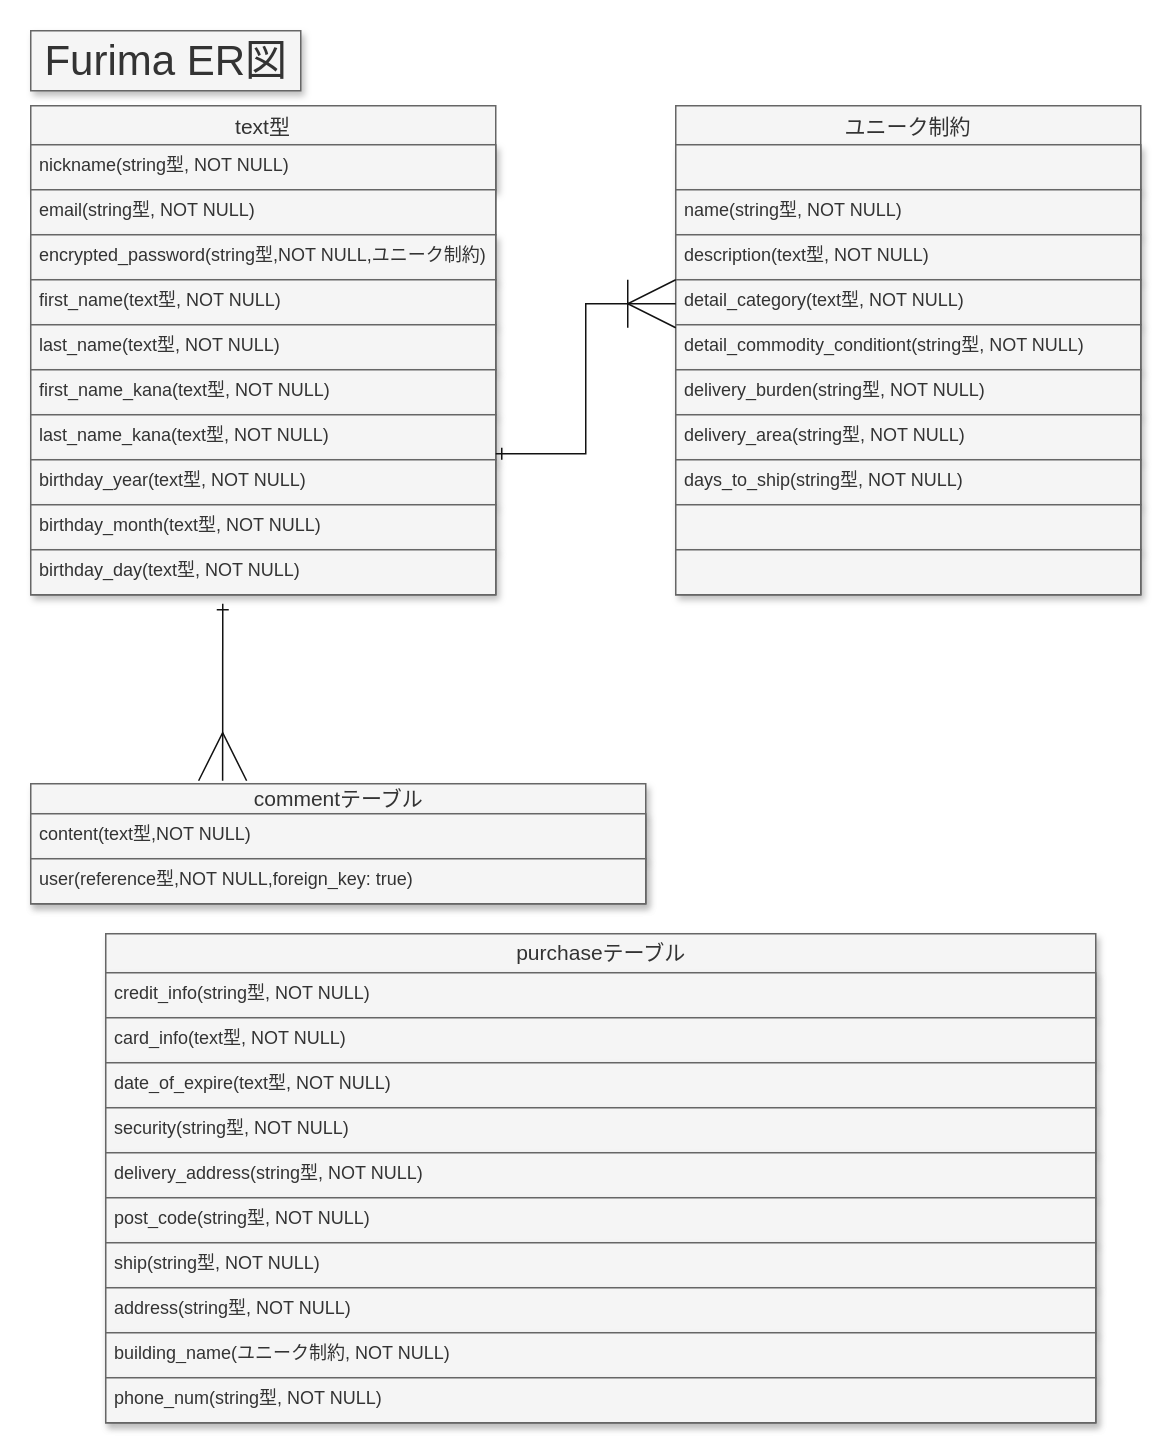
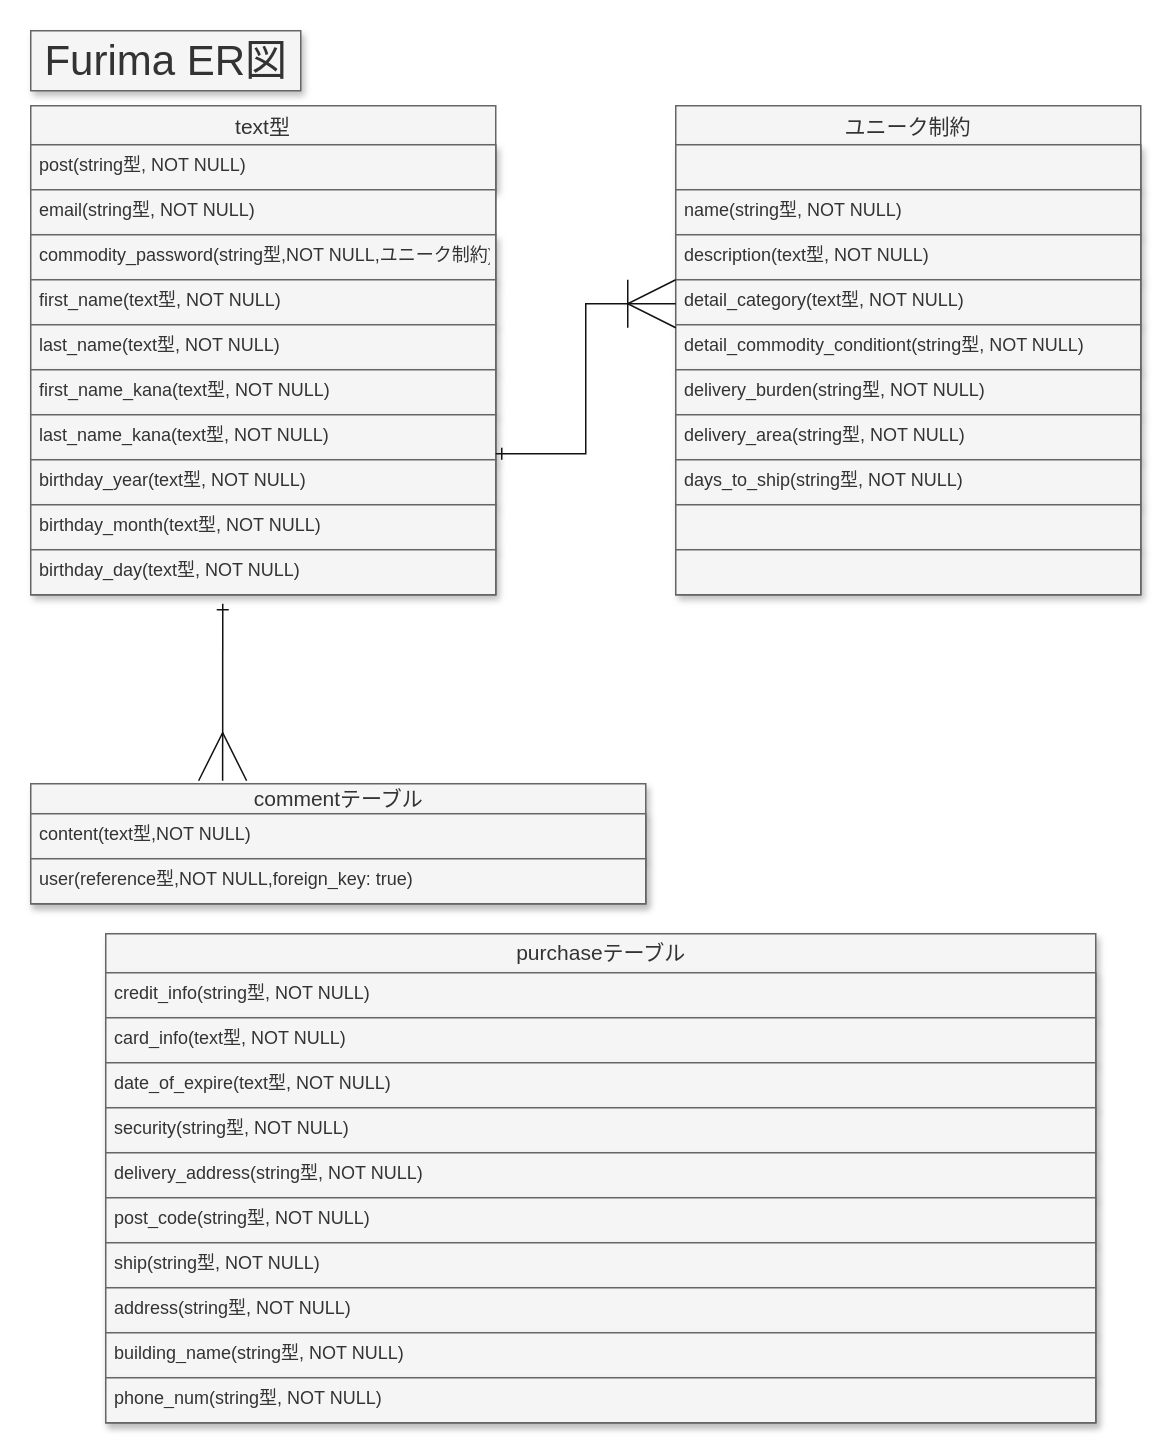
- <mxCell id="3" value="nickname(string型, NOT NULL)" style="text;strokeColor=#666666;fillColor=#f5f5f5;spacingLeft=4;spacingRight=4;overflow=hidden;rotatable=0;points=[[0,0.5],[1,0.5]];portConstraint=eastwest;fontSize=12;shadow=1;fontColor=#333333;" vertex="1" parent="2"><mxGeometry y="26" width="310" height="30" as="geometry" /></mxCell>
+ <mxCell id="3" value="post(string型, NOT NULL)" style="text;strokeColor=#666666;fillColor=#f5f5f5;spacingLeft=4;spacingRight=4;overflow=hidden;rotatable=0;points=[[0,0.5],[1,0.5]];portConstraint=eastwest;fontSize=12;shadow=1;fontColor=#333333;" vertex="1" parent="2"><mxGeometry y="26" width="310" height="30" as="geometry" /></mxCell>
- <mxCell id="5" value="encrypted_password(string型,NOT NULL,ユニーク制約)" style="text;strokeColor=#666666;fillColor=#f5f5f5;spacingLeft=4;spacingRight=4;overflow=hidden;rotatable=0;points=[[0,0.5],[1,0.5]];portConstraint=eastwest;fontSize=12;shadow=1;fontColor=#333333;" vertex="1" parent="2"><mxGeometry y="86" width="310" height="30" as="geometry" /></mxCell>
+ <mxCell id="5" value="commodity_password(string型,NOT NULL,ユニーク制約)" style="text;strokeColor=#666666;fillColor=#f5f5f5;spacingLeft=4;spacingRight=4;overflow=hidden;rotatable=0;points=[[0,0.5],[1,0.5]];portConstraint=eastwest;fontSize=12;shadow=1;fontColor=#333333;" vertex="1" parent="2"><mxGeometry y="86" width="310" height="30" as="geometry" /></mxCell>
- <mxCell id="37" value="building_name(ユニーク制約, NOT NULL)" style="text;strokeColor=#666666;fillColor=#f5f5f5;spacingLeft=4;spacingRight=4;overflow=hidden;rotatable=0;points=[[0,0.5],[1,0.5]];portConstraint=eastwest;fontSize=12;rounded=0;shadow=1;glass=0;fontFamily=Helvetica;fontColor=#333333;html=1;" vertex="1" parent="28"><mxGeometry y="266" width="660" height="30" as="geometry" /></mxCell>
+ <mxCell id="37" value="building_name(string型, NOT NULL)" style="text;strokeColor=#666666;fillColor=#f5f5f5;spacingLeft=4;spacingRight=4;overflow=hidden;rotatable=0;points=[[0,0.5],[1,0.5]];portConstraint=eastwest;fontSize=12;rounded=0;shadow=1;glass=0;fontFamily=Helvetica;fontColor=#333333;html=1;" vertex="1" parent="28"><mxGeometry y="266" width="660" height="30" as="geometry" /></mxCell>
